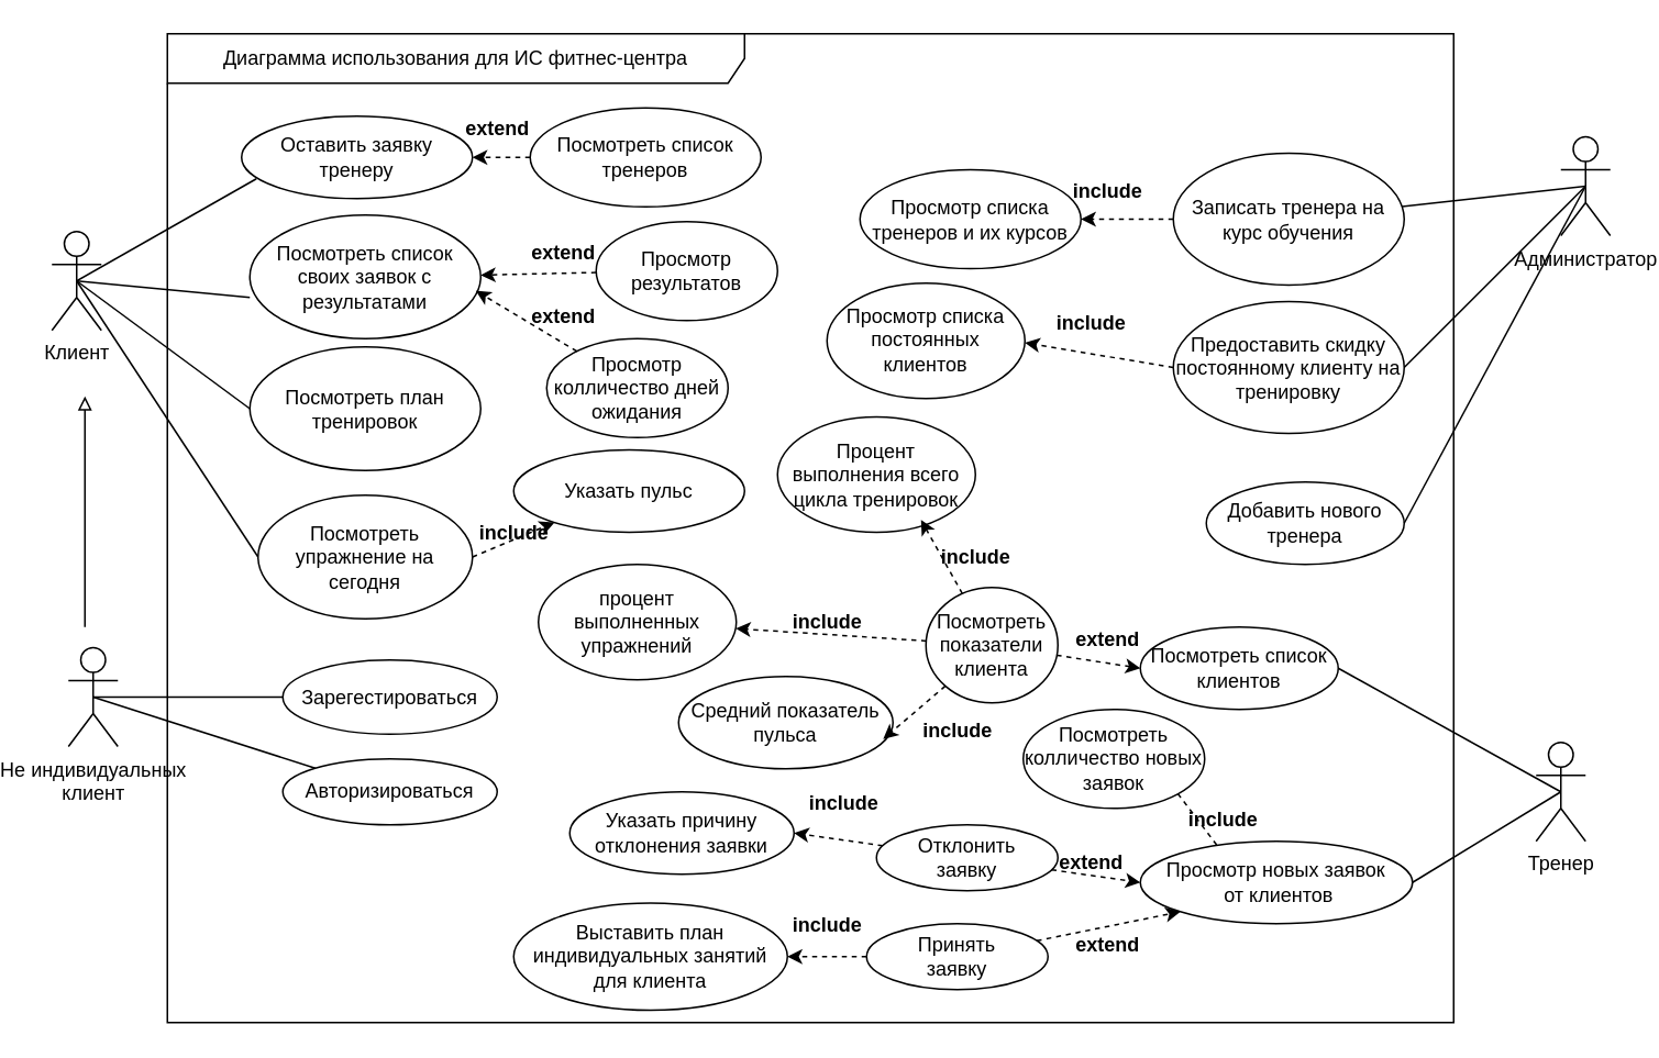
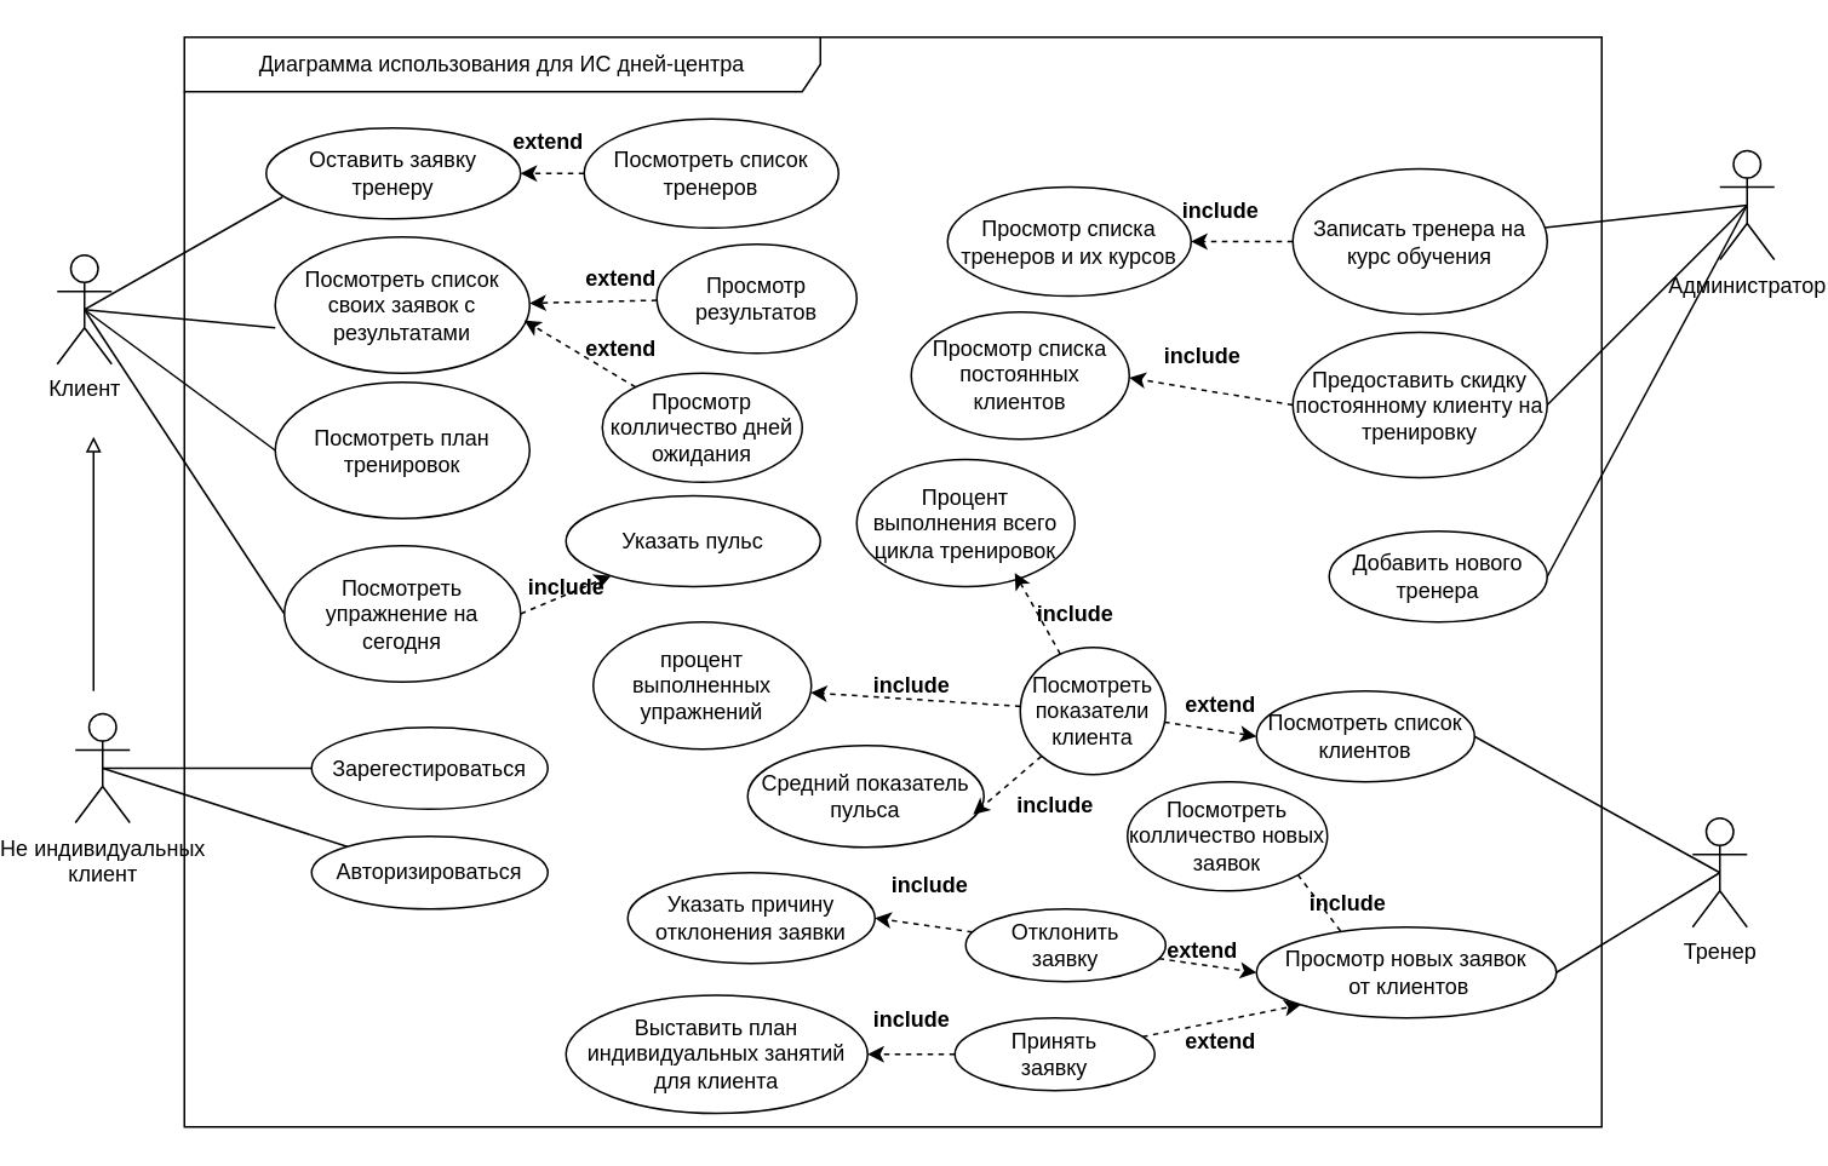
- <mxCell id="74" value="Диаграмма использования для ИС фитнес-центра" style="shape=umlFrame;whiteSpace=wrap;html=1;pointerEvents=0;recursiveResize=0;container=1;collapsible=0;width=350;height=30;" vertex="1" parent="1"><mxGeometry x="90" y="20" width="780" height="600" as="geometry" /></mxCell>
+ <mxCell id="74" value="Диаграмма использования для ИС дней-центра" style="shape=umlFrame;whiteSpace=wrap;html=1;pointerEvents=0;recursiveResize=0;container=1;collapsible=0;width=350;height=30;" vertex="1" parent="1"><mxGeometry x="90" y="20" width="780" height="600" as="geometry" /></mxCell>
